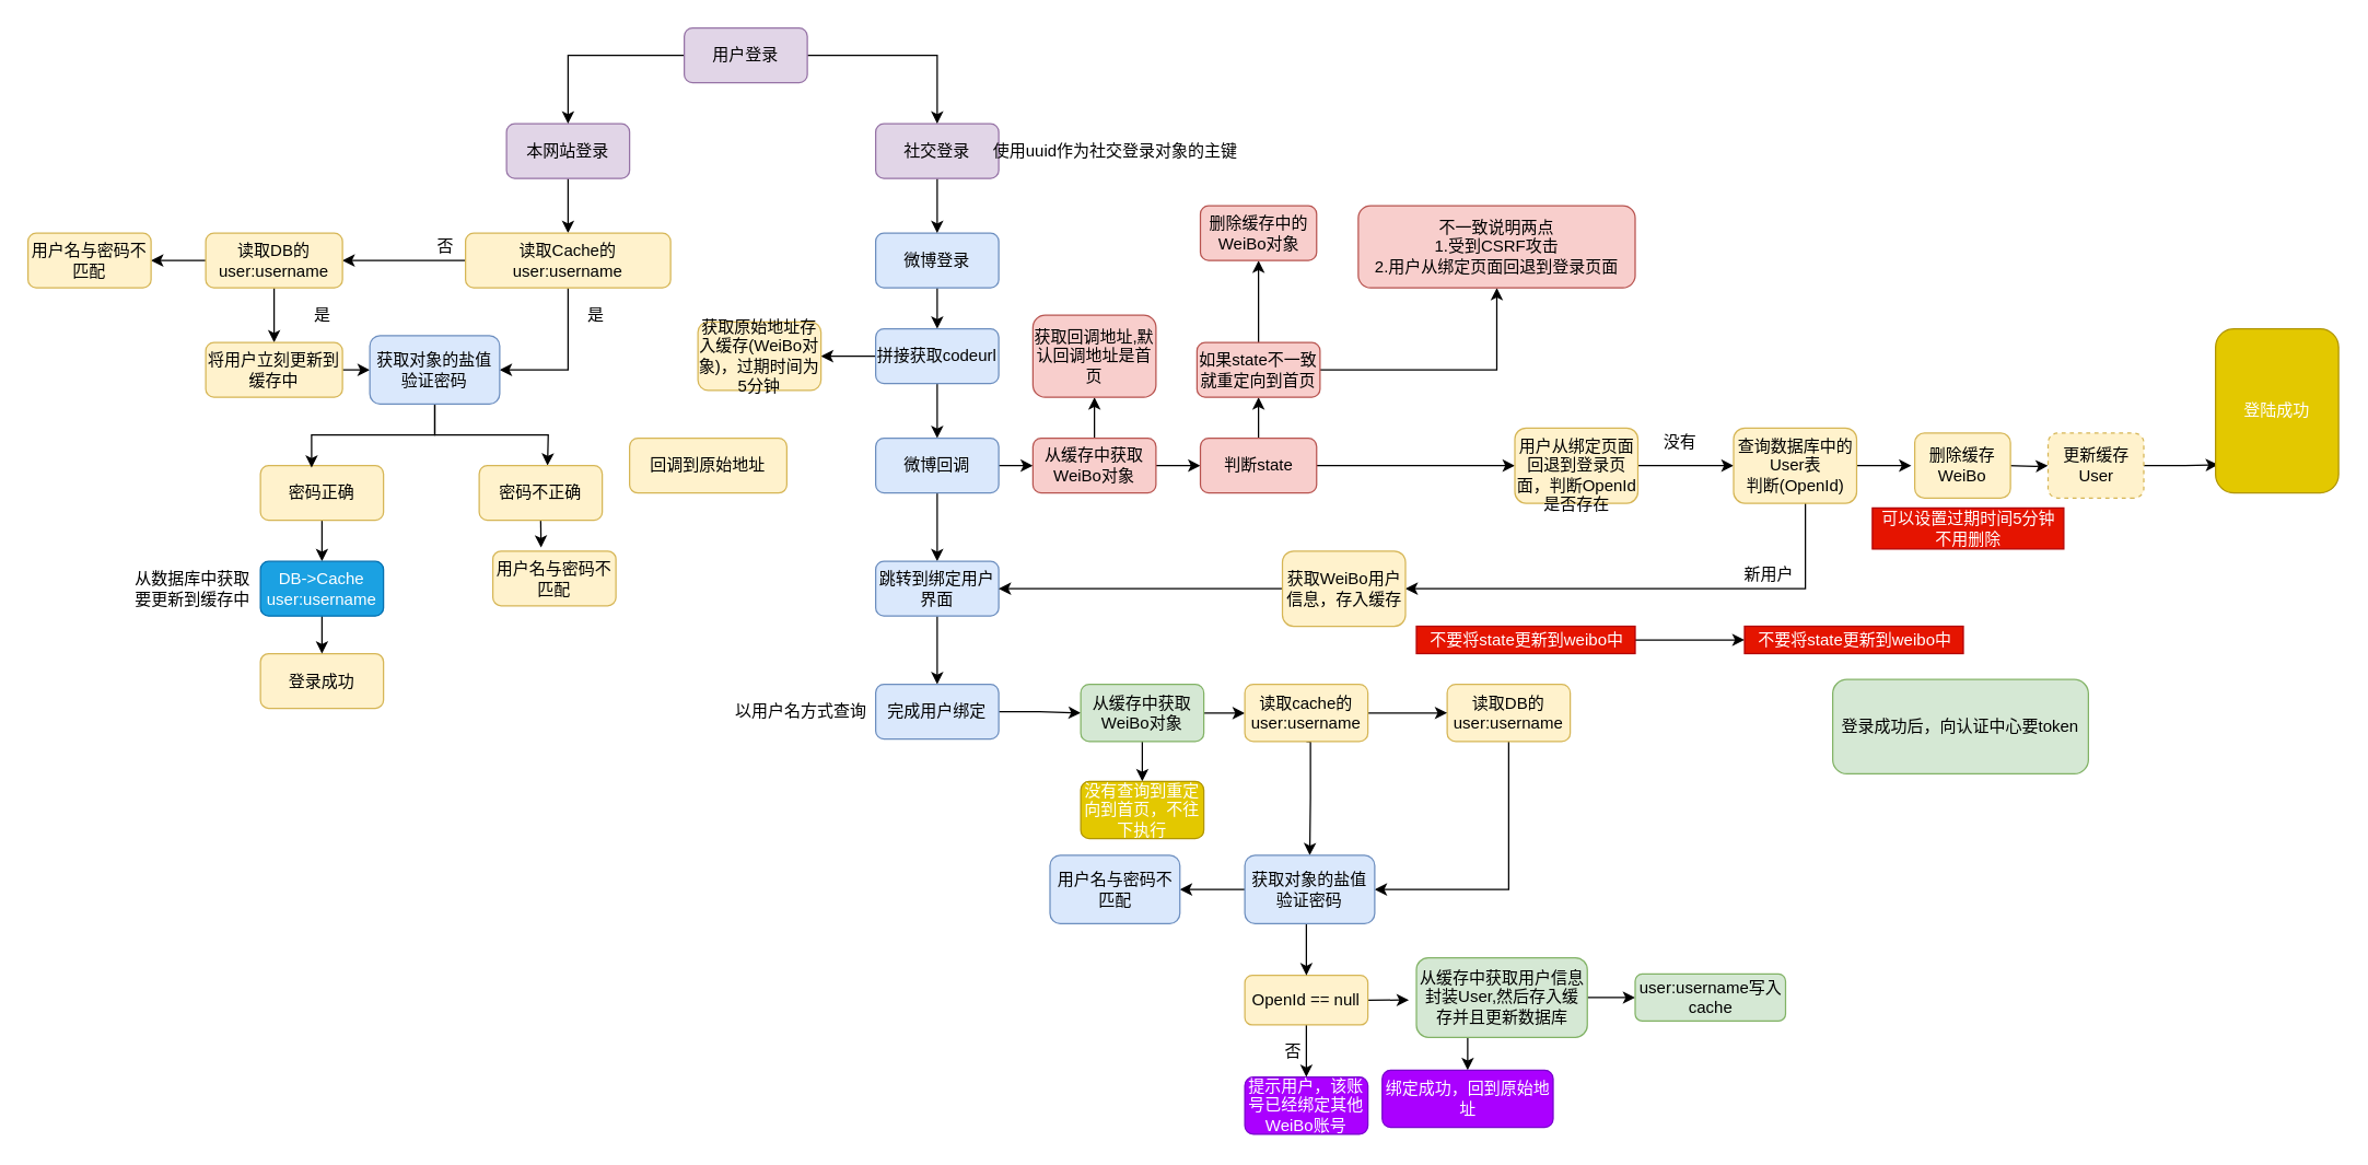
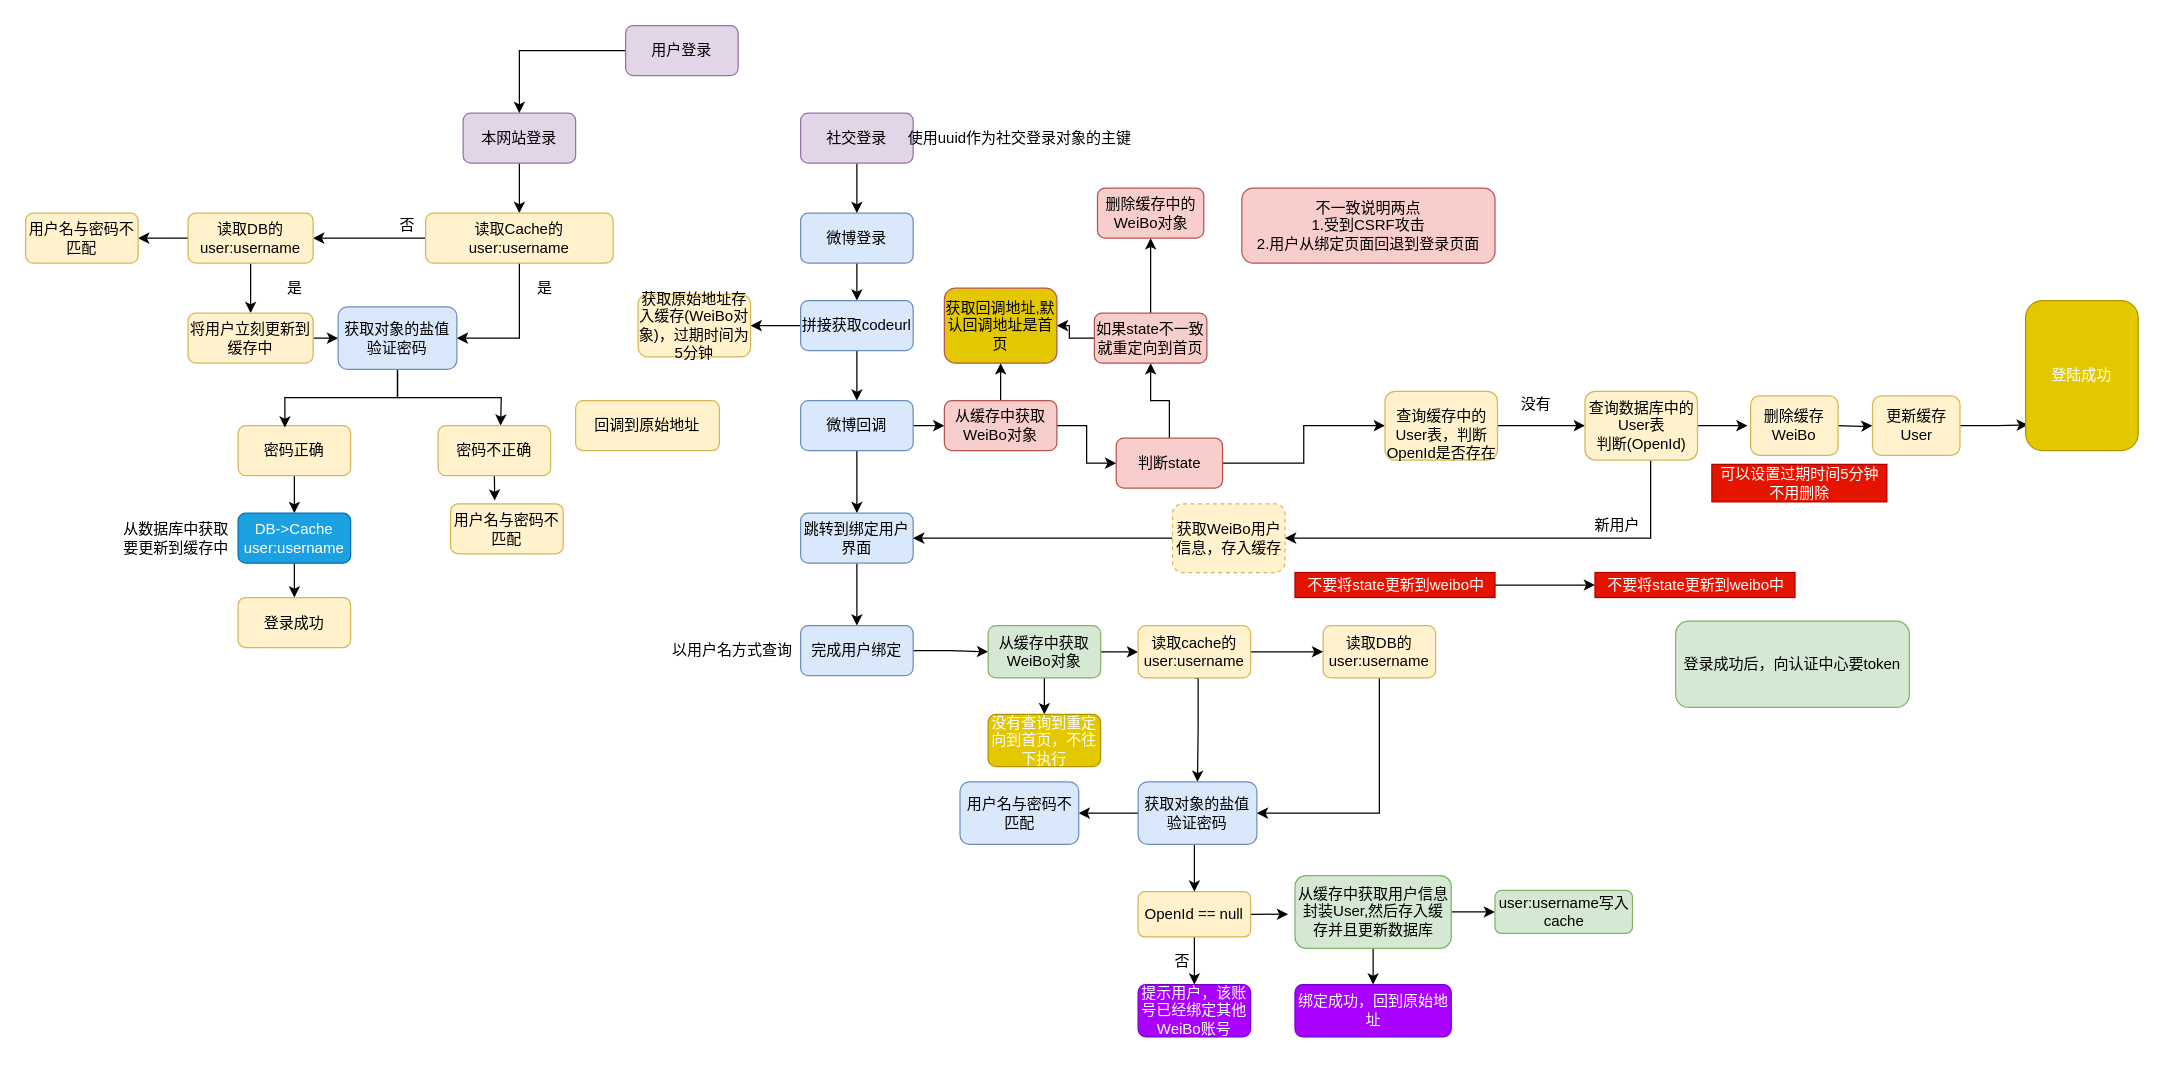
- <mxCell id="72" style="edgeStyle=orthogonalEdgeStyle;rounded=0;orthogonalLoop=1;jettySize=auto;html=1;exitX=1;exitY=0.5;exitDx=0;exitDy=0;entryX=0.5;entryY=0;entryDx=0;entryDy=0;" edge="1" parent="1" source="74" target="57"><mxGeometry relative="1" as="geometry" /></mxCell>
- <mxCell id="20" value="获取回调地址,默认回调地址是首页" style="rounded=1;whiteSpace=wrap;html=1;fillColor=#f8cecc;strokeColor=#b85450;direction=west;" parent="1" vertex="1"><mxGeometry x="755" y="230" width="90" height="60" as="geometry" /></mxCell>
+ <mxCell id="20" value="获取回调地址,默认回调地址是首页" style="rounded=1;whiteSpace=wrap;html=1;fillColor=#e3c800;strokeColor=#b85450;direction=west;" parent="1" vertex="1"><mxGeometry x="755" y="230" width="90" height="60" as="geometry" /></mxCell>
- <mxCell id="17" value="" style="edgeStyle=orthogonalEdgeStyle;rounded=0;orthogonalLoop=1;jettySize=auto;html=1;" parent="1" source="18" target="19" edge="1"><mxGeometry relative="1" as="geometry" /></mxCell>
+ <mxCell id="17" value="" style="edgeStyle=orthogonalEdgeStyle;rounded=0;orthogonalLoop=1;jettySize=auto;html=1;" parent="1" source="18" target="20" edge="1"><mxGeometry relative="1" as="geometry" /></mxCell>
- <mxCell id="15" value="判断state" style="rounded=1;whiteSpace=wrap;html=1;fillColor=#f8cecc;strokeColor=#b85450;direction=west;" parent="1" vertex="1"><mxGeometry x="877.5" y="320" width="85" height="40" as="geometry" /></mxCell>
+ <mxCell id="15" value="判断state" style="rounded=1;whiteSpace=wrap;html=1;fillColor=#f8cecc;strokeColor=#b85450;direction=west;" parent="1" vertex="1"><mxGeometry x="892.5" y="350" width="85" height="40" as="geometry" /></mxCell>
- <mxCell id="26" value="&lt;br&gt;用户从绑定页面回退到登录页面，判断OpenId是否存在" style="rounded=1;whiteSpace=wrap;html=1;fillColor=#fff2cc;strokeColor=#d6b656;direction=west;" parent="1" vertex="1"><mxGeometry x="1107.5" y="312.5" width="90" height="55" as="geometry" /></mxCell>
+ <mxCell id="26" value="&lt;br&gt;查询缓存中的User表，判断OpenId是否存在" style="rounded=1;whiteSpace=wrap;html=1;fillColor=#fff2cc;strokeColor=#d6b656;direction=west;" parent="1" vertex="1"><mxGeometry x="1107.5" y="312.5" width="90" height="55" as="geometry" /></mxCell>
- <mxCell id="35" value="更新缓存&lt;br&gt;User" style="rounded=1;whiteSpace=wrap;html=1;fillColor=#fff2cc;strokeColor=#d6b656;direction=west;dashed=1;" parent="1" vertex="1"><mxGeometry x="1497.5" y="316.26" width="70" height="47.5" as="geometry" /></mxCell>
+ <mxCell id="35" value="更新缓存&lt;br&gt;User" style="rounded=1;whiteSpace=wrap;html=1;fillColor=#fff2cc;strokeColor=#d6b656;direction=west;" parent="1" vertex="1"><mxGeometry x="1497.5" y="316.26" width="70" height="47.5" as="geometry" /></mxCell>
- <mxCell id="32" value="获取WeiBo用户信息，存入缓存" style="rounded=1;whiteSpace=wrap;html=1;fillColor=#fff2cc;strokeColor=#d6b656;direction=west;" parent="1" vertex="1"><mxGeometry x="937.5" y="402.5" width="90" height="55" as="geometry" /></mxCell>
+ <mxCell id="32" value="获取WeiBo用户信息，存入缓存" style="rounded=1;whiteSpace=wrap;html=1;fillColor=#fff2cc;strokeColor=#d6b656;direction=west;dashed=1;" parent="1" vertex="1"><mxGeometry x="937.5" y="402.5" width="90" height="55" as="geometry" /></mxCell>
- <mxCell id="83" value="绑定成功，回到原始地址" style="rounded=1;whiteSpace=wrap;html=1;fillColor=#aa00ff;strokeColor=#7700CC;direction=west;fontColor=#ffffff;" vertex="1" parent="1"><mxGeometry x="1010.5" y="782.18" width="125" height="41.88" as="geometry" /></mxCell>
+ <mxCell id="83" value="绑定成功，回到原始地址" style="rounded=1;whiteSpace=wrap;html=1;fillColor=#aa00ff;strokeColor=#7700CC;direction=west;fontColor=#ffffff;" vertex="1" parent="1"><mxGeometry x="1035.5" y="787.18" width="125" height="41.88" as="geometry" /></mxCell>
